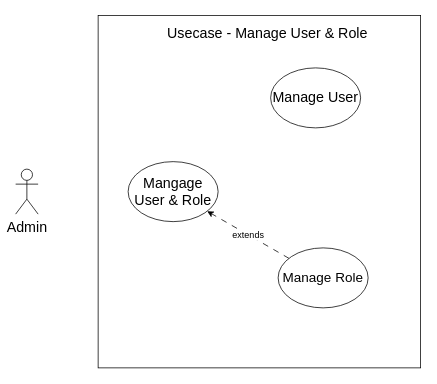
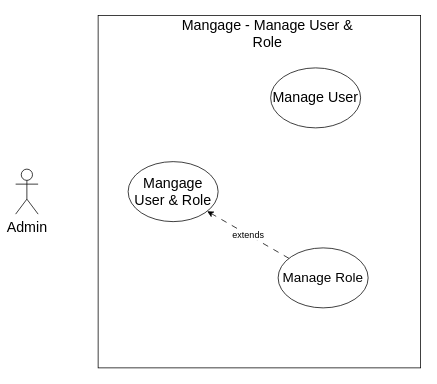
- <mxCell id="3" value="Usecase - Manage User &amp;amp; Role" style="text;html=1;strokeColor=none;fillColor=none;align=center;verticalAlign=middle;whiteSpace=wrap;rounded=0;fontSize=19;fontFamily=Helvetica;" vertex="1" parent="1"><mxGeometry x="221" y="30" width="270" height="30" as="geometry" /></mxCell>
+ <mxCell id="3" value="Mangage - Manage User &amp;amp; Role" style="text;html=1;strokeColor=none;fillColor=none;align=center;verticalAlign=middle;whiteSpace=wrap;rounded=0;fontSize=19;fontFamily=Helvetica;" vertex="1" parent="1"><mxGeometry x="221" y="30" width="270" height="30" as="geometry" /></mxCell>
